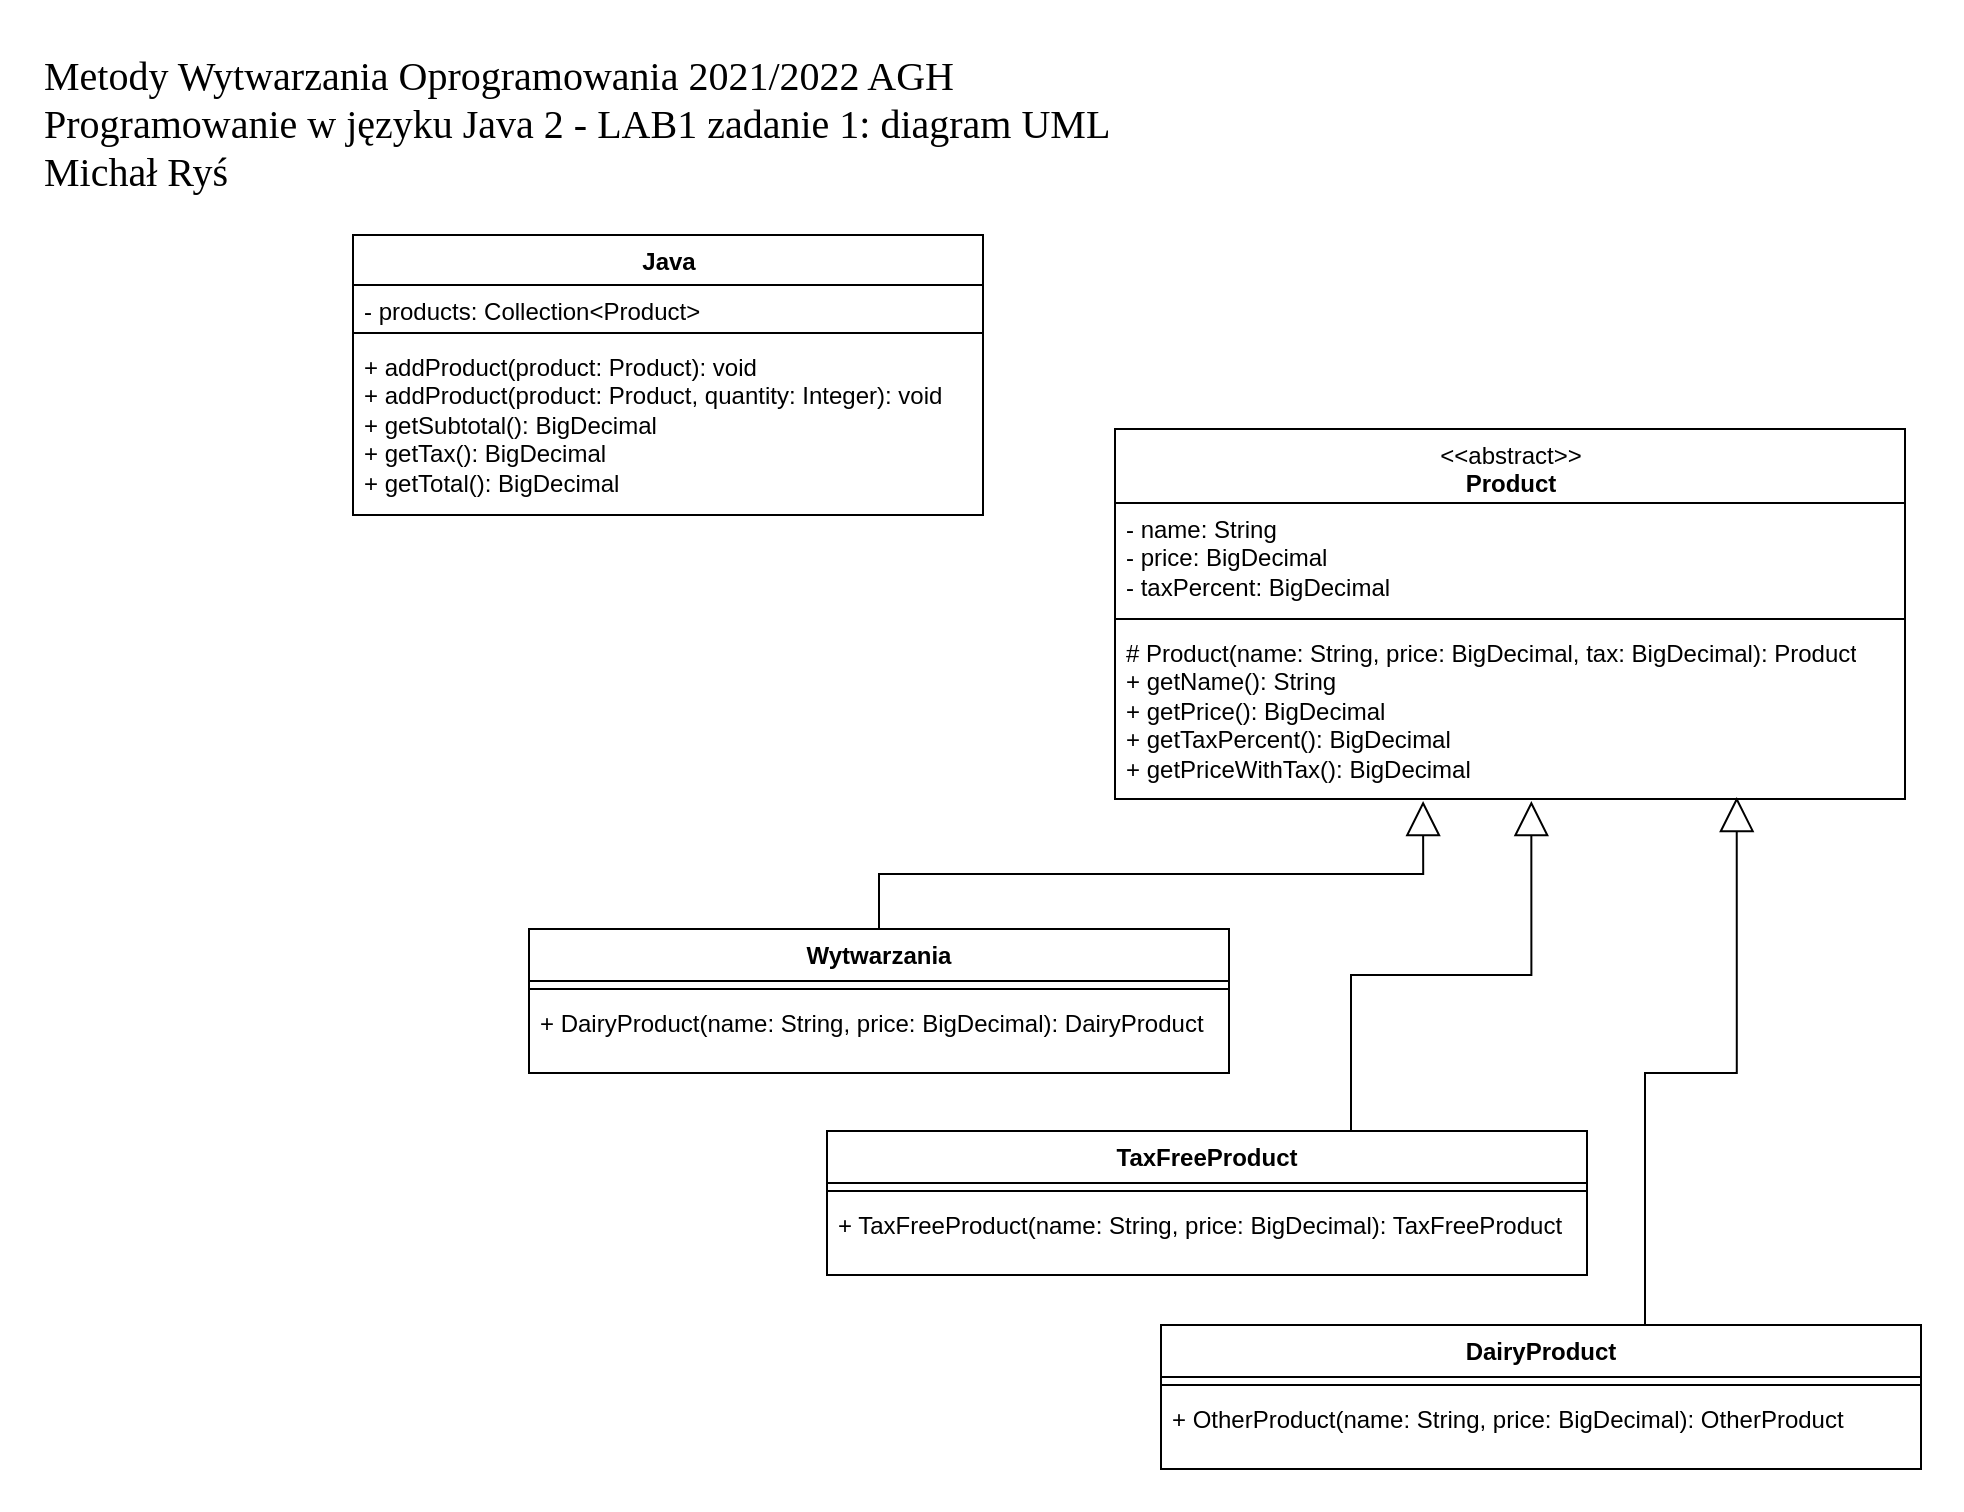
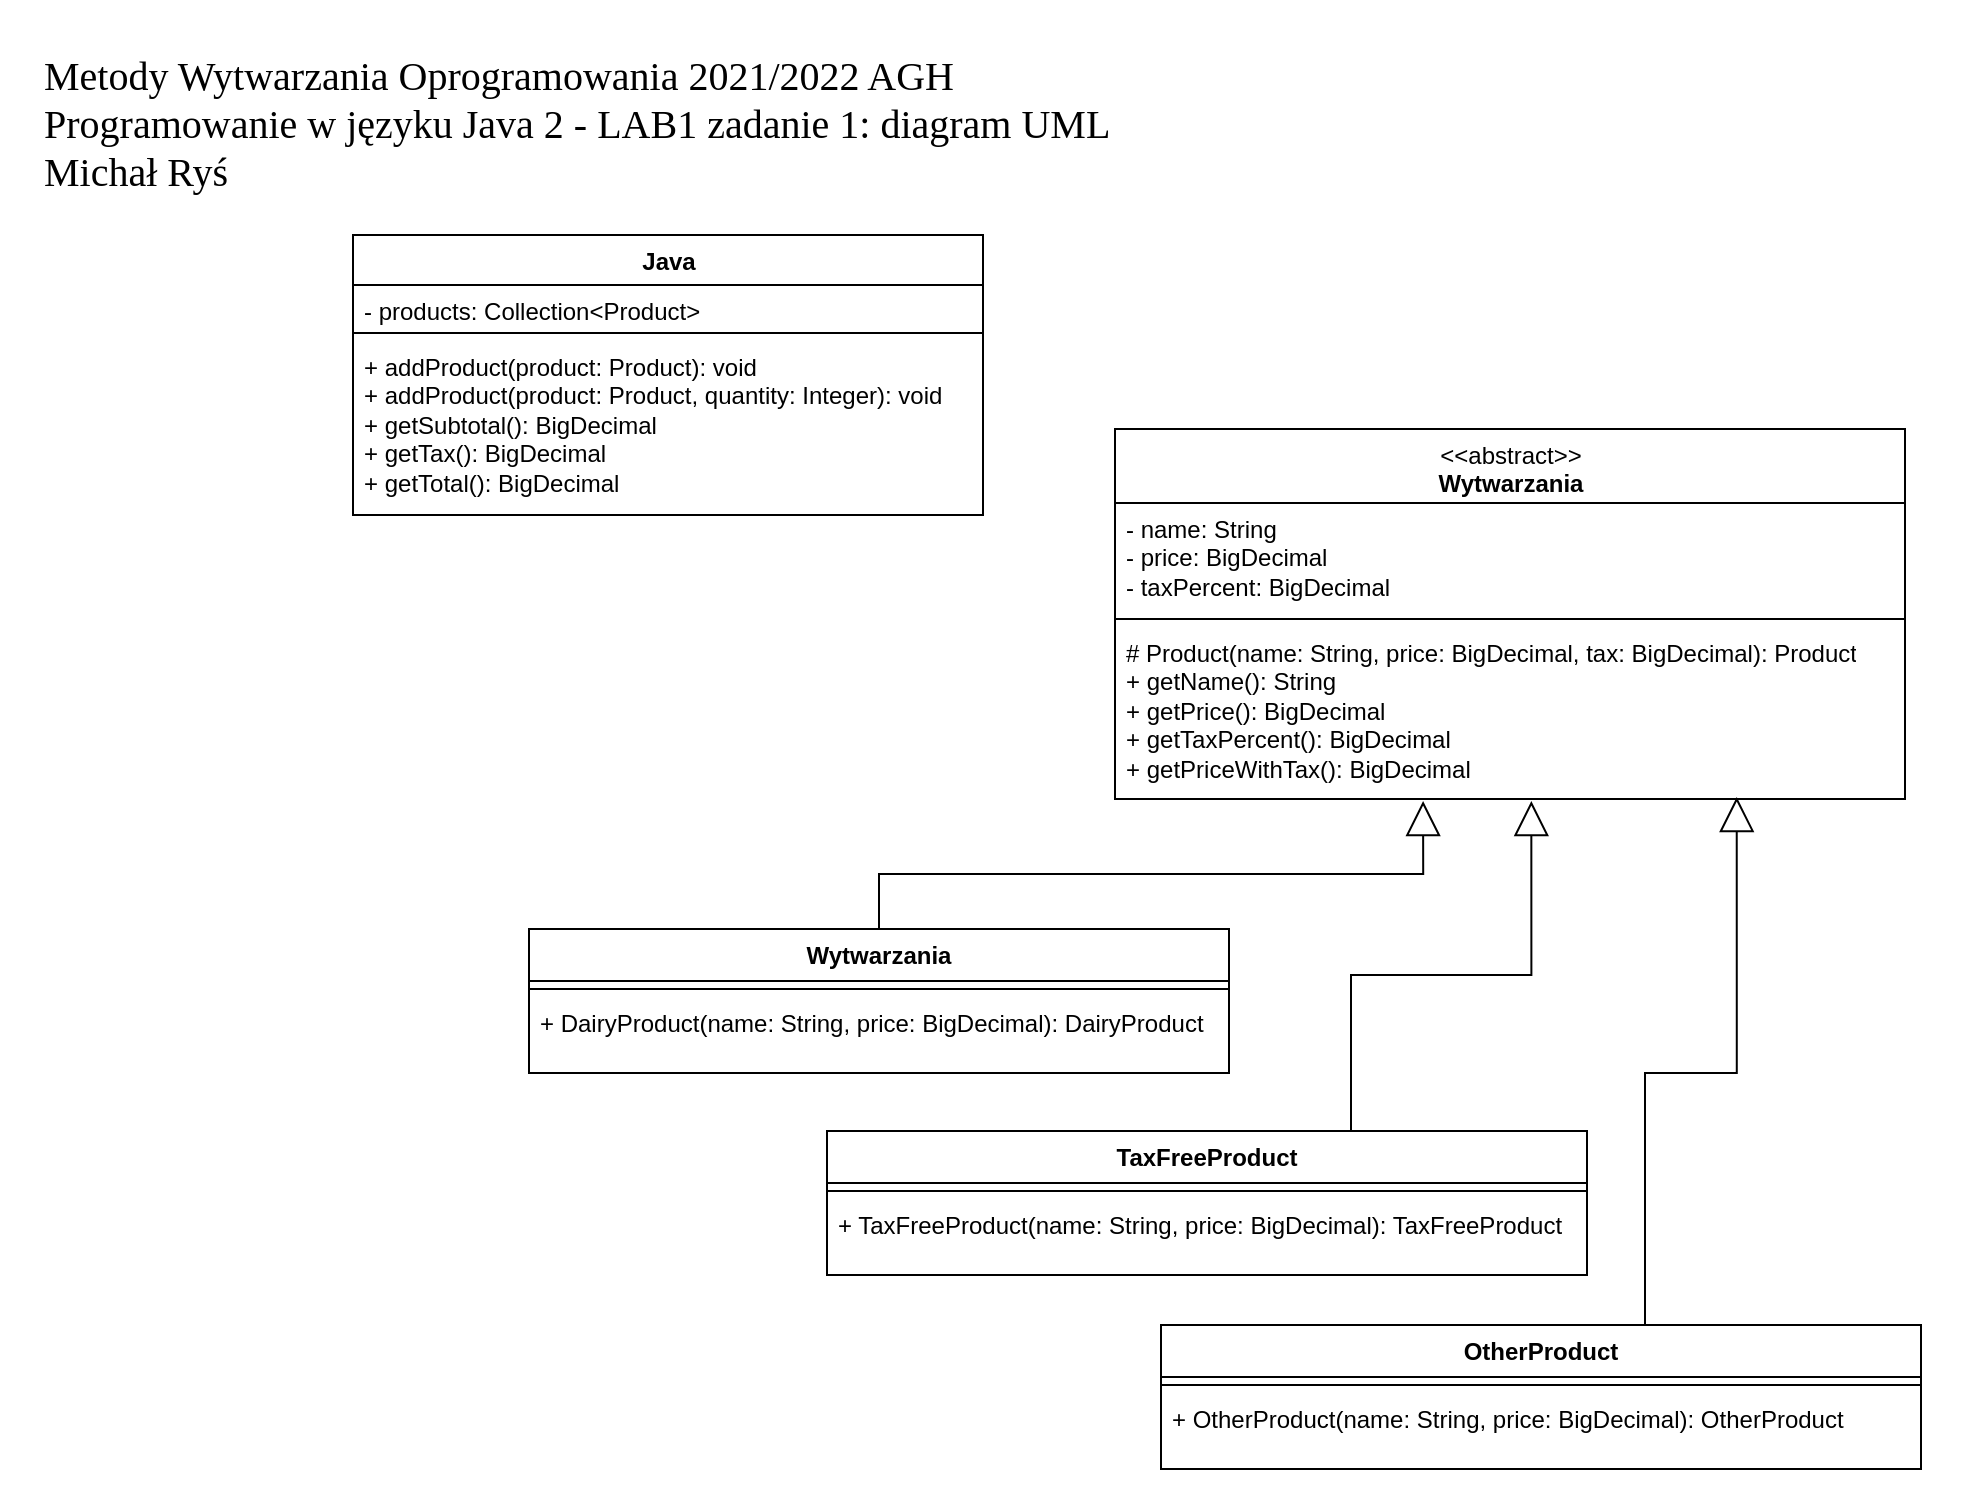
- <mxCell id="6" value="&amp;lt;&amp;lt;abstract&amp;gt;&amp;gt;&lt;br&gt;&lt;b&gt;Product&lt;/b&gt;" style="swimlane;fontStyle=0;align=center;verticalAlign=top;childLayout=stackLayout;horizontal=1;startSize=37;horizontalStack=0;resizeParent=1;resizeParentMax=0;resizeLast=0;collapsible=0;marginBottom=0;html=1;" vertex="1" parent="1"><mxGeometry x="557" y="214" width="395" height="185" as="geometry" /></mxCell>
+ <mxCell id="6" value="&amp;lt;&amp;lt;abstract&amp;gt;&amp;gt;&lt;br&gt;&lt;b&gt;Wytwarzania&lt;/b&gt;" style="swimlane;fontStyle=0;align=center;verticalAlign=top;childLayout=stackLayout;horizontal=1;startSize=37;horizontalStack=0;resizeParent=1;resizeParentMax=0;resizeLast=0;collapsible=0;marginBottom=0;html=1;" vertex="1" parent="1"><mxGeometry x="557" y="214" width="395" height="185" as="geometry" /></mxCell>
- <mxCell id="19" value="&lt;b&gt;DairyProduct&lt;br&gt;&lt;/b&gt;" style="swimlane;fontStyle=0;align=center;verticalAlign=top;childLayout=stackLayout;horizontal=1;startSize=26;horizontalStack=0;resizeParent=1;resizeParentMax=0;resizeLast=0;collapsible=0;marginBottom=0;html=1;" vertex="1" parent="1"><mxGeometry x="580" y="662" width="380" height="72" as="geometry" /></mxCell>
+ <mxCell id="19" value="&lt;b&gt;OtherProduct&lt;br&gt;&lt;/b&gt;" style="swimlane;fontStyle=0;align=center;verticalAlign=top;childLayout=stackLayout;horizontal=1;startSize=26;horizontalStack=0;resizeParent=1;resizeParentMax=0;resizeLast=0;collapsible=0;marginBottom=0;html=1;" vertex="1" parent="1"><mxGeometry x="580" y="662" width="380" height="72" as="geometry" /></mxCell>
